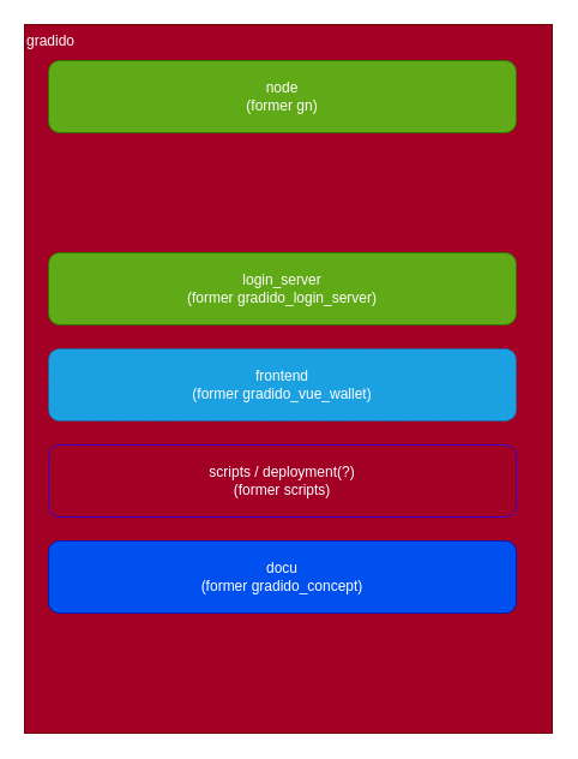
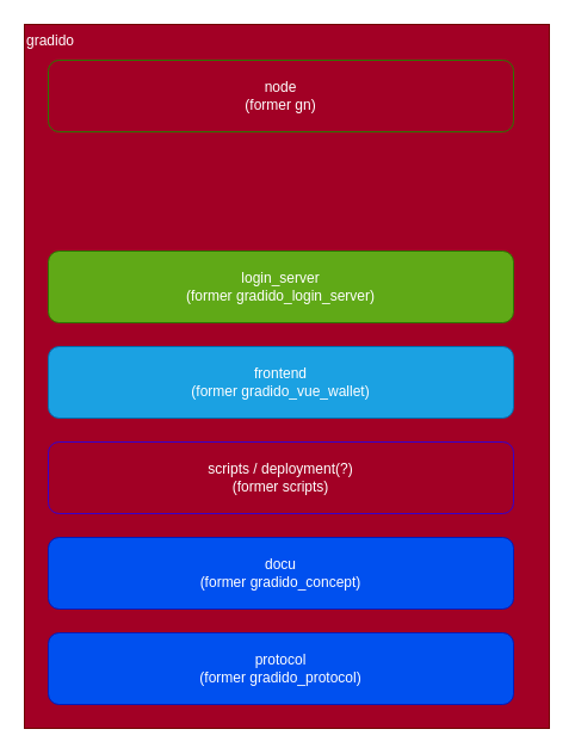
- <mxCell id="3" value="node&lt;br&gt;(former gn)" style="rounded=1;whiteSpace=wrap;html=1;fillColor=#60a917;strokeColor=#2D7600;fontColor=#ffffff;" parent="1" vertex="1"><mxGeometry x="40" y="50" width="390" height="60" as="geometry" /></mxCell>
+ <mxCell id="3" value="node&lt;br&gt;(former gn)" style="rounded=1;whiteSpace=wrap;html=1;fillColor=#a20025;strokeColor=#2D7600;fontColor=#ffffff;" parent="1" vertex="1"><mxGeometry x="40" y="50" width="390" height="60" as="geometry" /></mxCell>
- <mxCell id="5" value="frontend&lt;br&gt;(former gradido_vue_wallet)" style="rounded=1;whiteSpace=wrap;html=1;fillColor=#1ba1e2;strokeColor=#006EAF;fontColor=#ffffff;dashed=1;" parent="1" vertex="1"><mxGeometry x="40" y="290" width="390" height="60" as="geometry" /></mxCell>
+ <mxCell id="5" value="frontend&lt;br&gt;(former gradido_vue_wallet)" style="rounded=1;whiteSpace=wrap;html=1;fillColor=#1ba1e2;strokeColor=#006EAF;fontColor=#ffffff;" parent="1" vertex="1"><mxGeometry x="40" y="290" width="390" height="60" as="geometry" /></mxCell>
+ <mxCell id="8" value="protocol&lt;br&gt;(former gradido_protocol)" style="rounded=1;whiteSpace=wrap;html=1;fillColor=#0050ef;strokeColor=#001DBC;fontColor=#ffffff;" vertex="1" parent="1"><mxGeometry x="40" y="530" width="390" height="60" as="geometry" /></mxCell>
